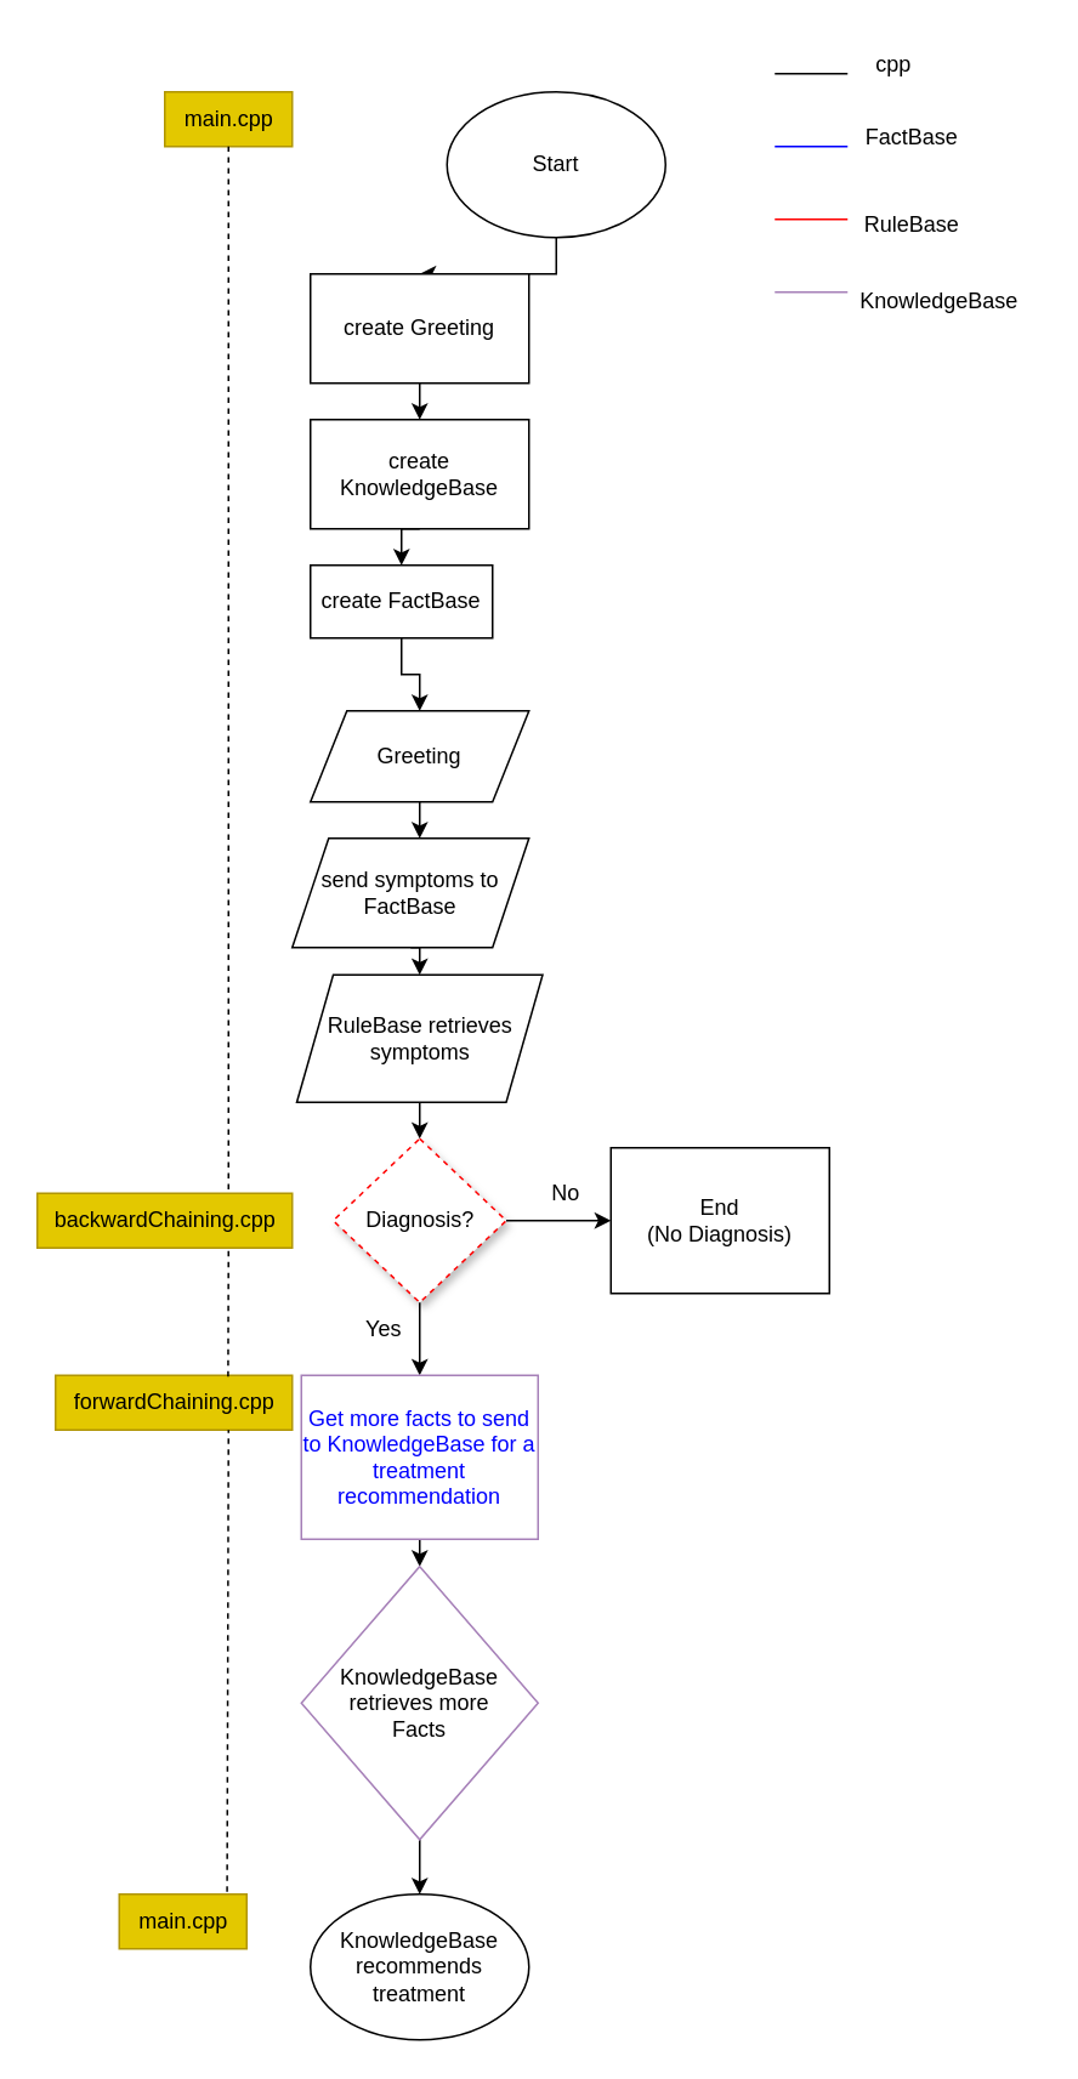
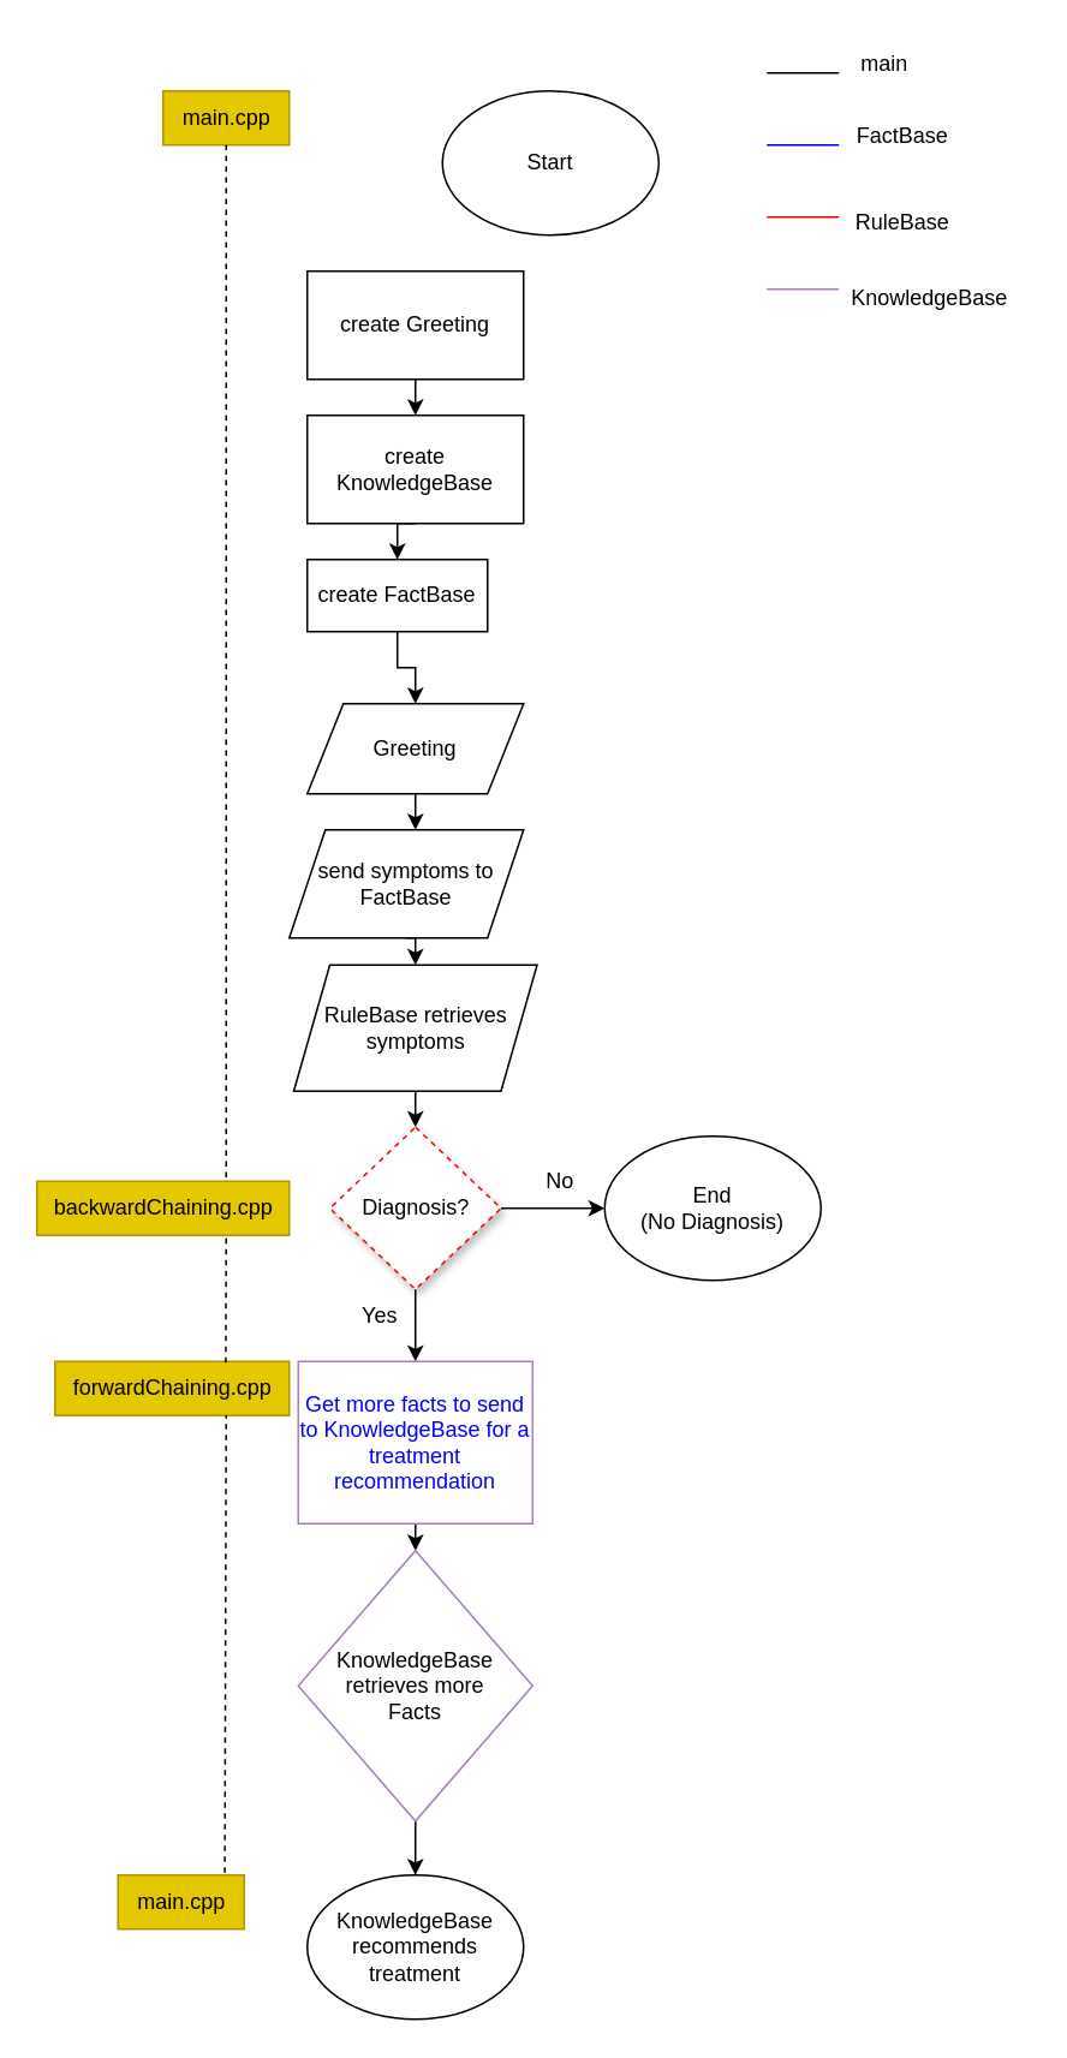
- <mxCell id="34" value="cpp" style="text;html=1;align=center;verticalAlign=middle;resizable=0;points=[];autosize=1;strokeColor=none;fillColor=none;" vertex="1" parent="1"><mxGeometry x="465" width="50" height="30" as="geometry" y="20" /></mxCell>
+ <mxCell id="34" value="main" style="text;html=1;align=center;verticalAlign=middle;resizable=0;points=[];autosize=1;strokeColor=none;fillColor=none;" vertex="1" parent="1"><mxGeometry x="465" width="50" height="30" as="geometry" y="20" /></mxCell>
- <mxCell id="2" style="edgeStyle=orthogonalEdgeStyle;rounded=0;orthogonalLoop=1;jettySize=auto;html=1;exitX=0.5;exitY=1;exitDx=0;exitDy=0;entryX=0.5;entryY=0;entryDx=0;entryDy=0;" edge="1" parent="1" source="3" target="5"><mxGeometry relative="1" as="geometry" /></mxCell>
- <mxCell id="18" value="End&lt;div&gt;(No Diagnosis)&lt;/div&gt;" style="whiteSpace=wrap;html=1;rounded=0;" vertex="1" parent="1"><mxGeometry x="335" y="630" width="120" height="80" as="geometry" /></mxCell>
+ <mxCell id="18" value="End&lt;div&gt;(No Diagnosis)&lt;/div&gt;" style="ellipse;whiteSpace=wrap;html=1;" vertex="1" parent="1"><mxGeometry x="335" y="630" width="120" height="80" as="geometry" /></mxCell>
